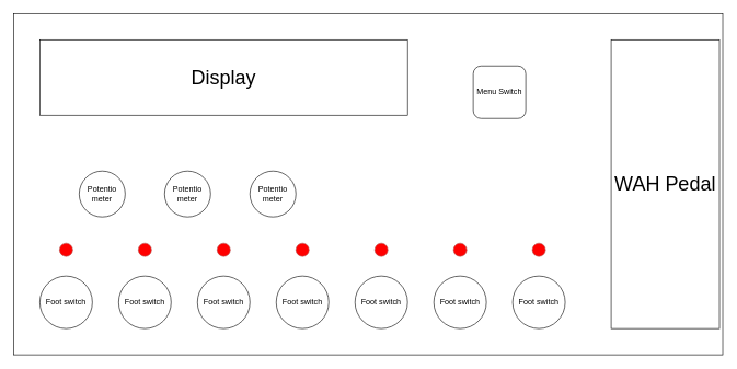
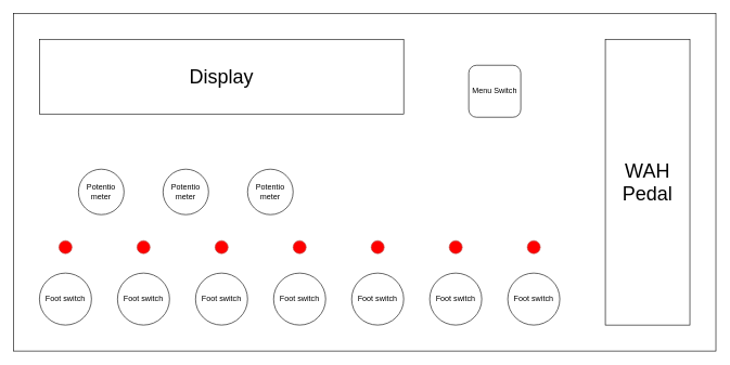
- <mxCell id="3" value="&lt;font style=&quot;font-size: 30px;&quot;&gt;WAH Pedal&lt;/font&gt;" style="rounded=0;whiteSpace=wrap;html=1;fillColor=none;" vertex="1" parent="1"><mxGeometry x="930" y="60" width="165" height="440" as="geometry" /></mxCell>
+ <mxCell id="3" value="&lt;font style=&quot;font-size: 30px;&quot;&gt;WAH Pedal&lt;/font&gt;" style="rounded=0;whiteSpace=wrap;html=1;fillColor=none;" vertex="1" parent="1"><mxGeometry x="930" y="60" width="130" height="440" as="geometry" /></mxCell>
